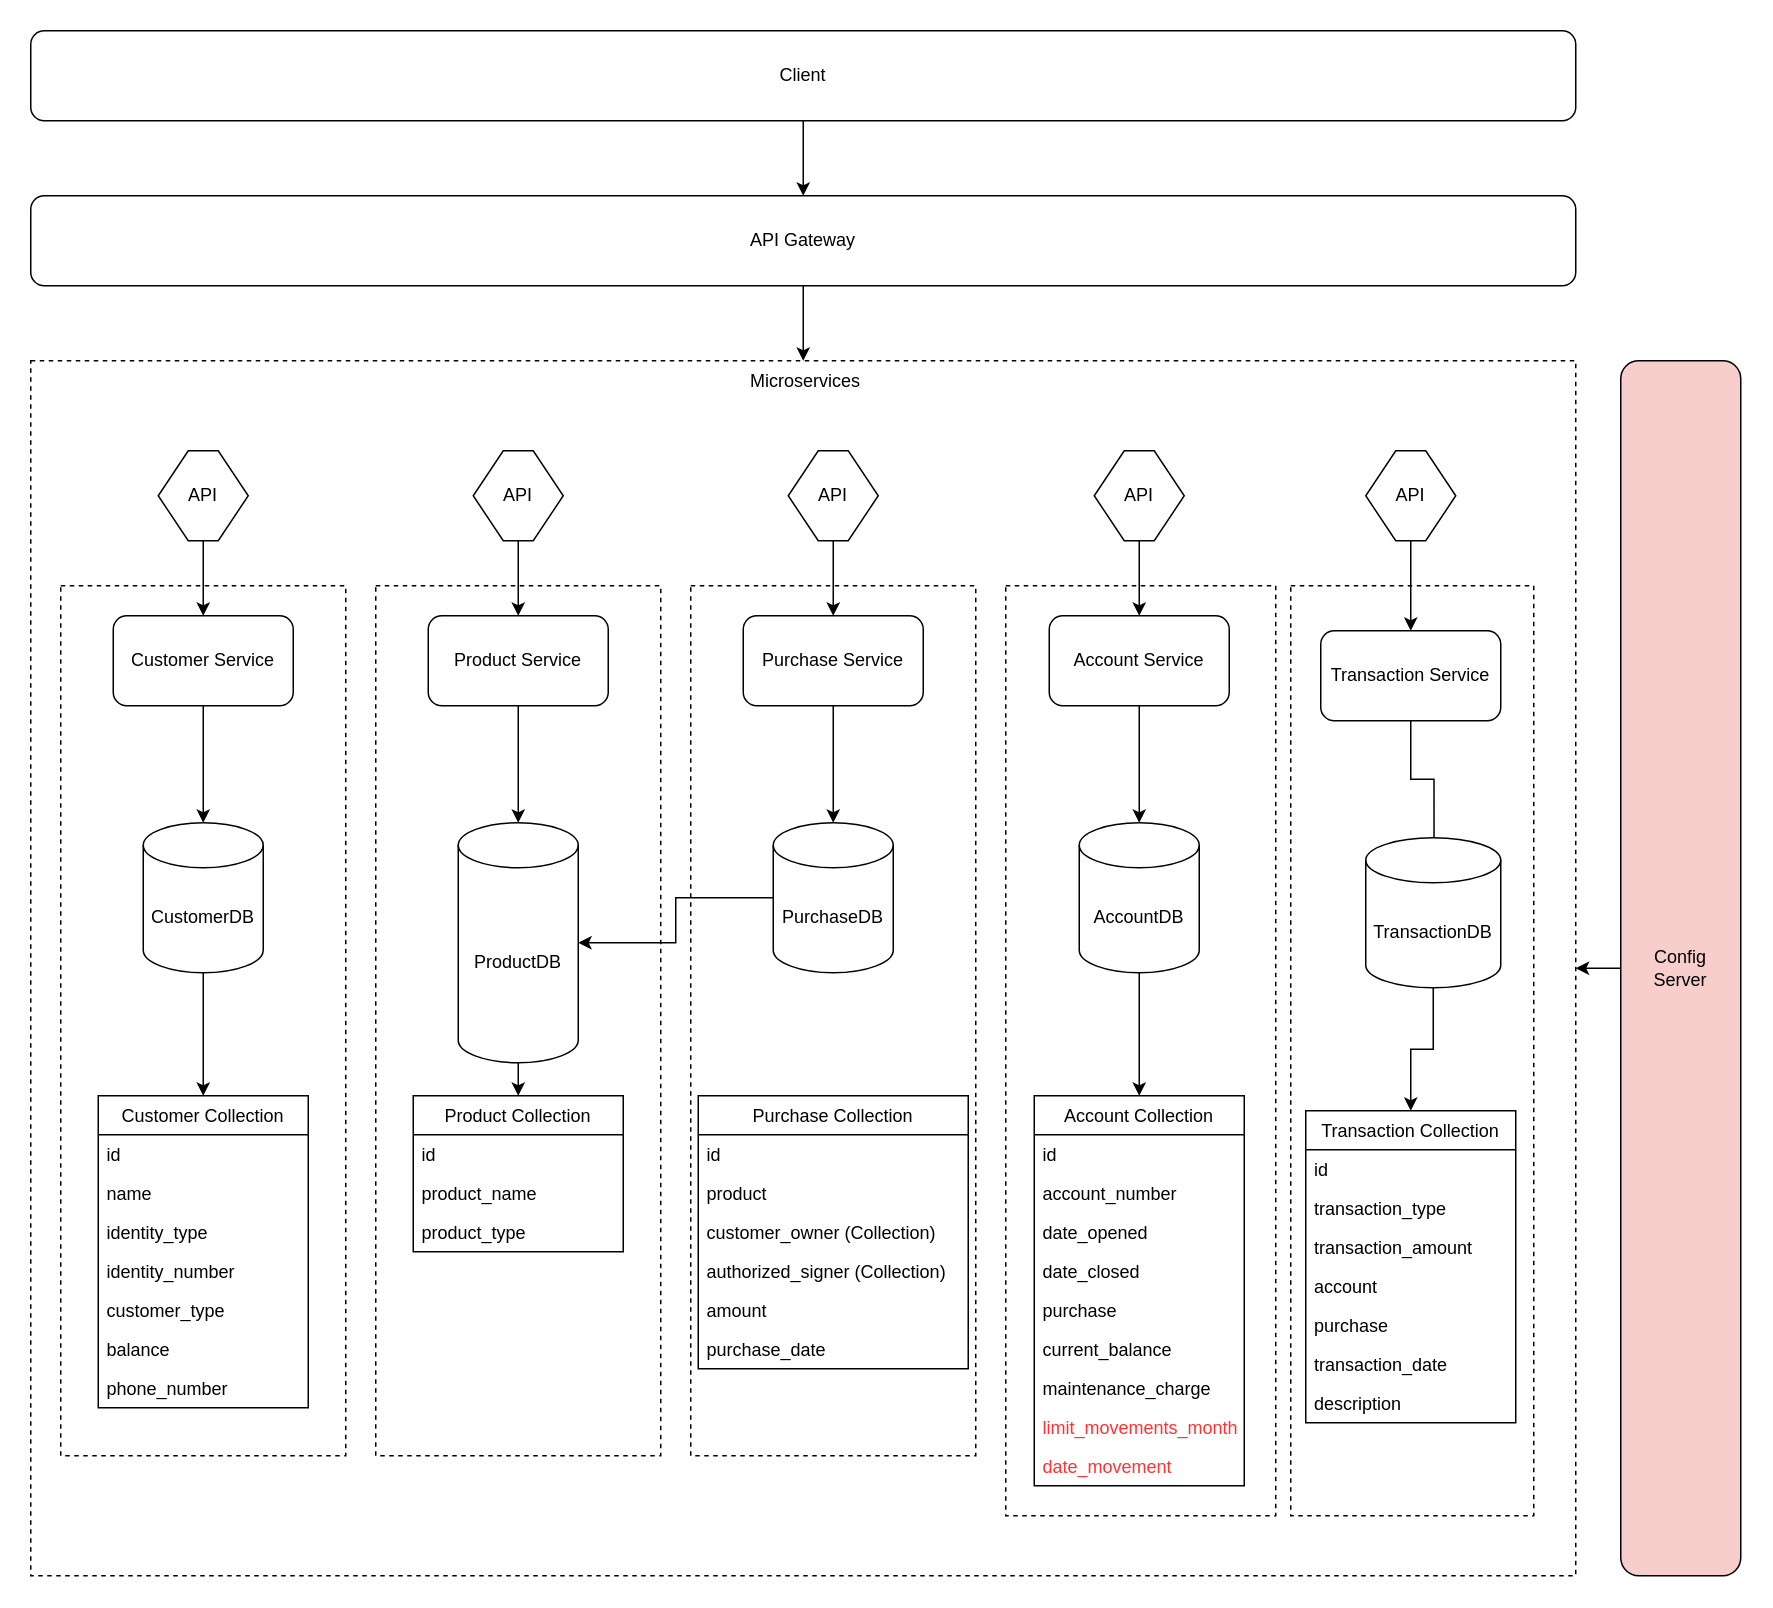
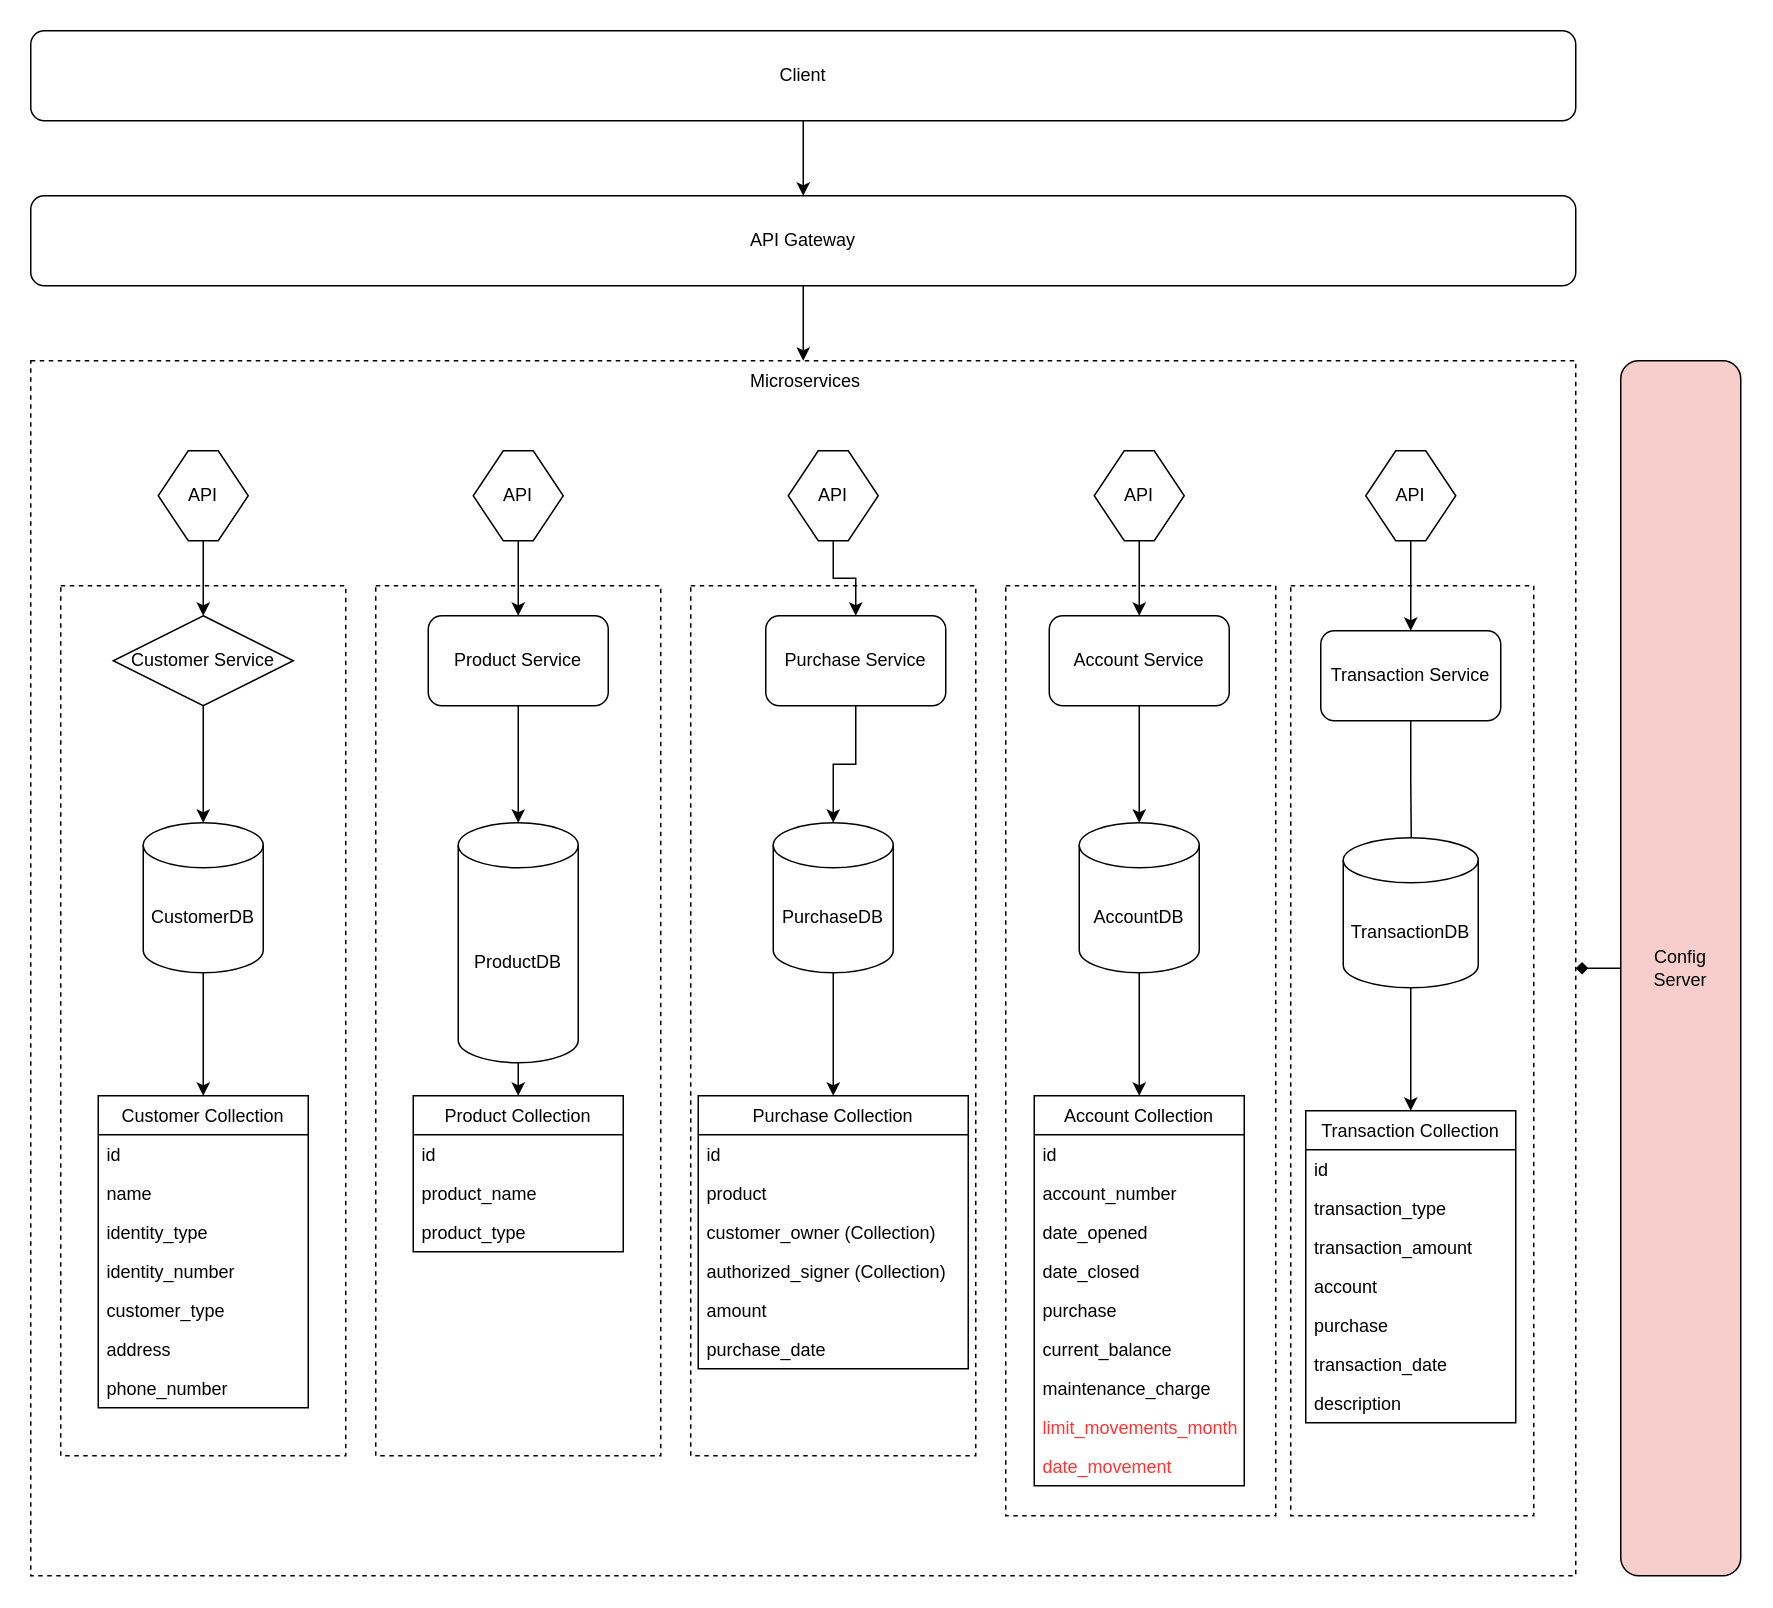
- <mxCell id="13" value="Customer Service" style="rounded=1;whiteSpace=wrap;html=1;align=center;verticalAlign=middle;" vertex="1" parent="1"><mxGeometry x="75" y="410" width="120" height="60" as="geometry" /></mxCell>
+ <mxCell id="13" value="Customer Service" style="rhombus;whiteSpace=wrap;html=1;align=center;verticalAlign=middle;" vertex="1" parent="1"><mxGeometry x="75" y="410" width="120" height="60" as="geometry" /></mxCell>
- <mxCell id="51" value="Purchase Service" style="rounded=1;whiteSpace=wrap;html=1;align=center;verticalAlign=middle;" vertex="1" parent="1"><mxGeometry x="495" y="410" width="120" height="60" as="geometry" /></mxCell>
+ <mxCell id="51" value="Purchase Service" style="rounded=1;whiteSpace=wrap;html=1;align=center;verticalAlign=middle;" vertex="1" parent="1"><mxGeometry x="510" y="410" width="120" height="60" as="geometry" /></mxCell>
- <mxCell id="78" value="TransactionDB" style="shape=cylinder3;whiteSpace=wrap;html=1;boundedLbl=1;backgroundOutline=1;size=15;align=center;verticalAlign=middle;" vertex="1" parent="1"><mxGeometry x="910" y="558" width="90" height="100" as="geometry" /></mxCell>
+ <mxCell id="78" value="TransactionDB" style="shape=cylinder3;whiteSpace=wrap;html=1;boundedLbl=1;backgroundOutline=1;size=15;align=center;verticalAlign=middle;" vertex="1" parent="1"><mxGeometry x="895" y="558" width="90" height="100" as="geometry" /></mxCell>
- <mxCell id="73" style="edgeStyle=orthogonalEdgeStyle;rounded=0;orthogonalLoop=1;jettySize=auto;html=1;fontColor=#FF3333;" edge="1" parent="1" source="74" target="72"><mxGeometry relative="1" as="geometry" /></mxCell>
+ <mxCell id="73" style="edgeStyle=orthogonalEdgeStyle;rounded=0;orthogonalLoop=1;jettySize=auto;html=1;entryX=0.5;entryY=0;entryDx=0;entryDy=0;fontColor=#FF3333;" edge="1" parent="1" source="74" target="52"><mxGeometry relative="1" as="geometry" /></mxCell>
- <mxCell id="79" style="edgeStyle=orthogonalEdgeStyle;rounded=0;orthogonalLoop=1;jettySize=auto;html=1;entryX=1;entryY=0.5;entryDx=0;entryDy=0;fontColor=#FF3333;" edge="1" parent="1" source="80" target="2"><mxGeometry relative="1" as="geometry" /></mxCell>
+ <mxCell id="79" style="edgeStyle=orthogonalEdgeStyle;rounded=0;orthogonalLoop=1;jettySize=auto;html=1;entryX=1;entryY=0.5;entryDx=0;entryDy=0;fontColor=#FF3333;endArrow=diamond;" edge="1" parent="1" source="80" target="2"><mxGeometry relative="1" as="geometry" /></mxCell>
- <mxCell id="26" value="balance&#10;" style="text;strokeColor=none;fillColor=none;align=left;verticalAlign=top;spacingLeft=4;spacingRight=4;overflow=hidden;rotatable=0;points=[[0,0.5],[1,0.5]];portConstraint=eastwest;" vertex="1" parent="20"><mxGeometry y="156" width="140" height="26" as="geometry" /></mxCell>
+ <mxCell id="26" value="address&#10;" style="text;strokeColor=none;fillColor=none;align=left;verticalAlign=top;spacingLeft=4;spacingRight=4;overflow=hidden;rotatable=0;points=[[0,0.5],[1,0.5]];portConstraint=eastwest;" vertex="1" parent="20"><mxGeometry y="156" width="140" height="26" as="geometry" /></mxCell>
